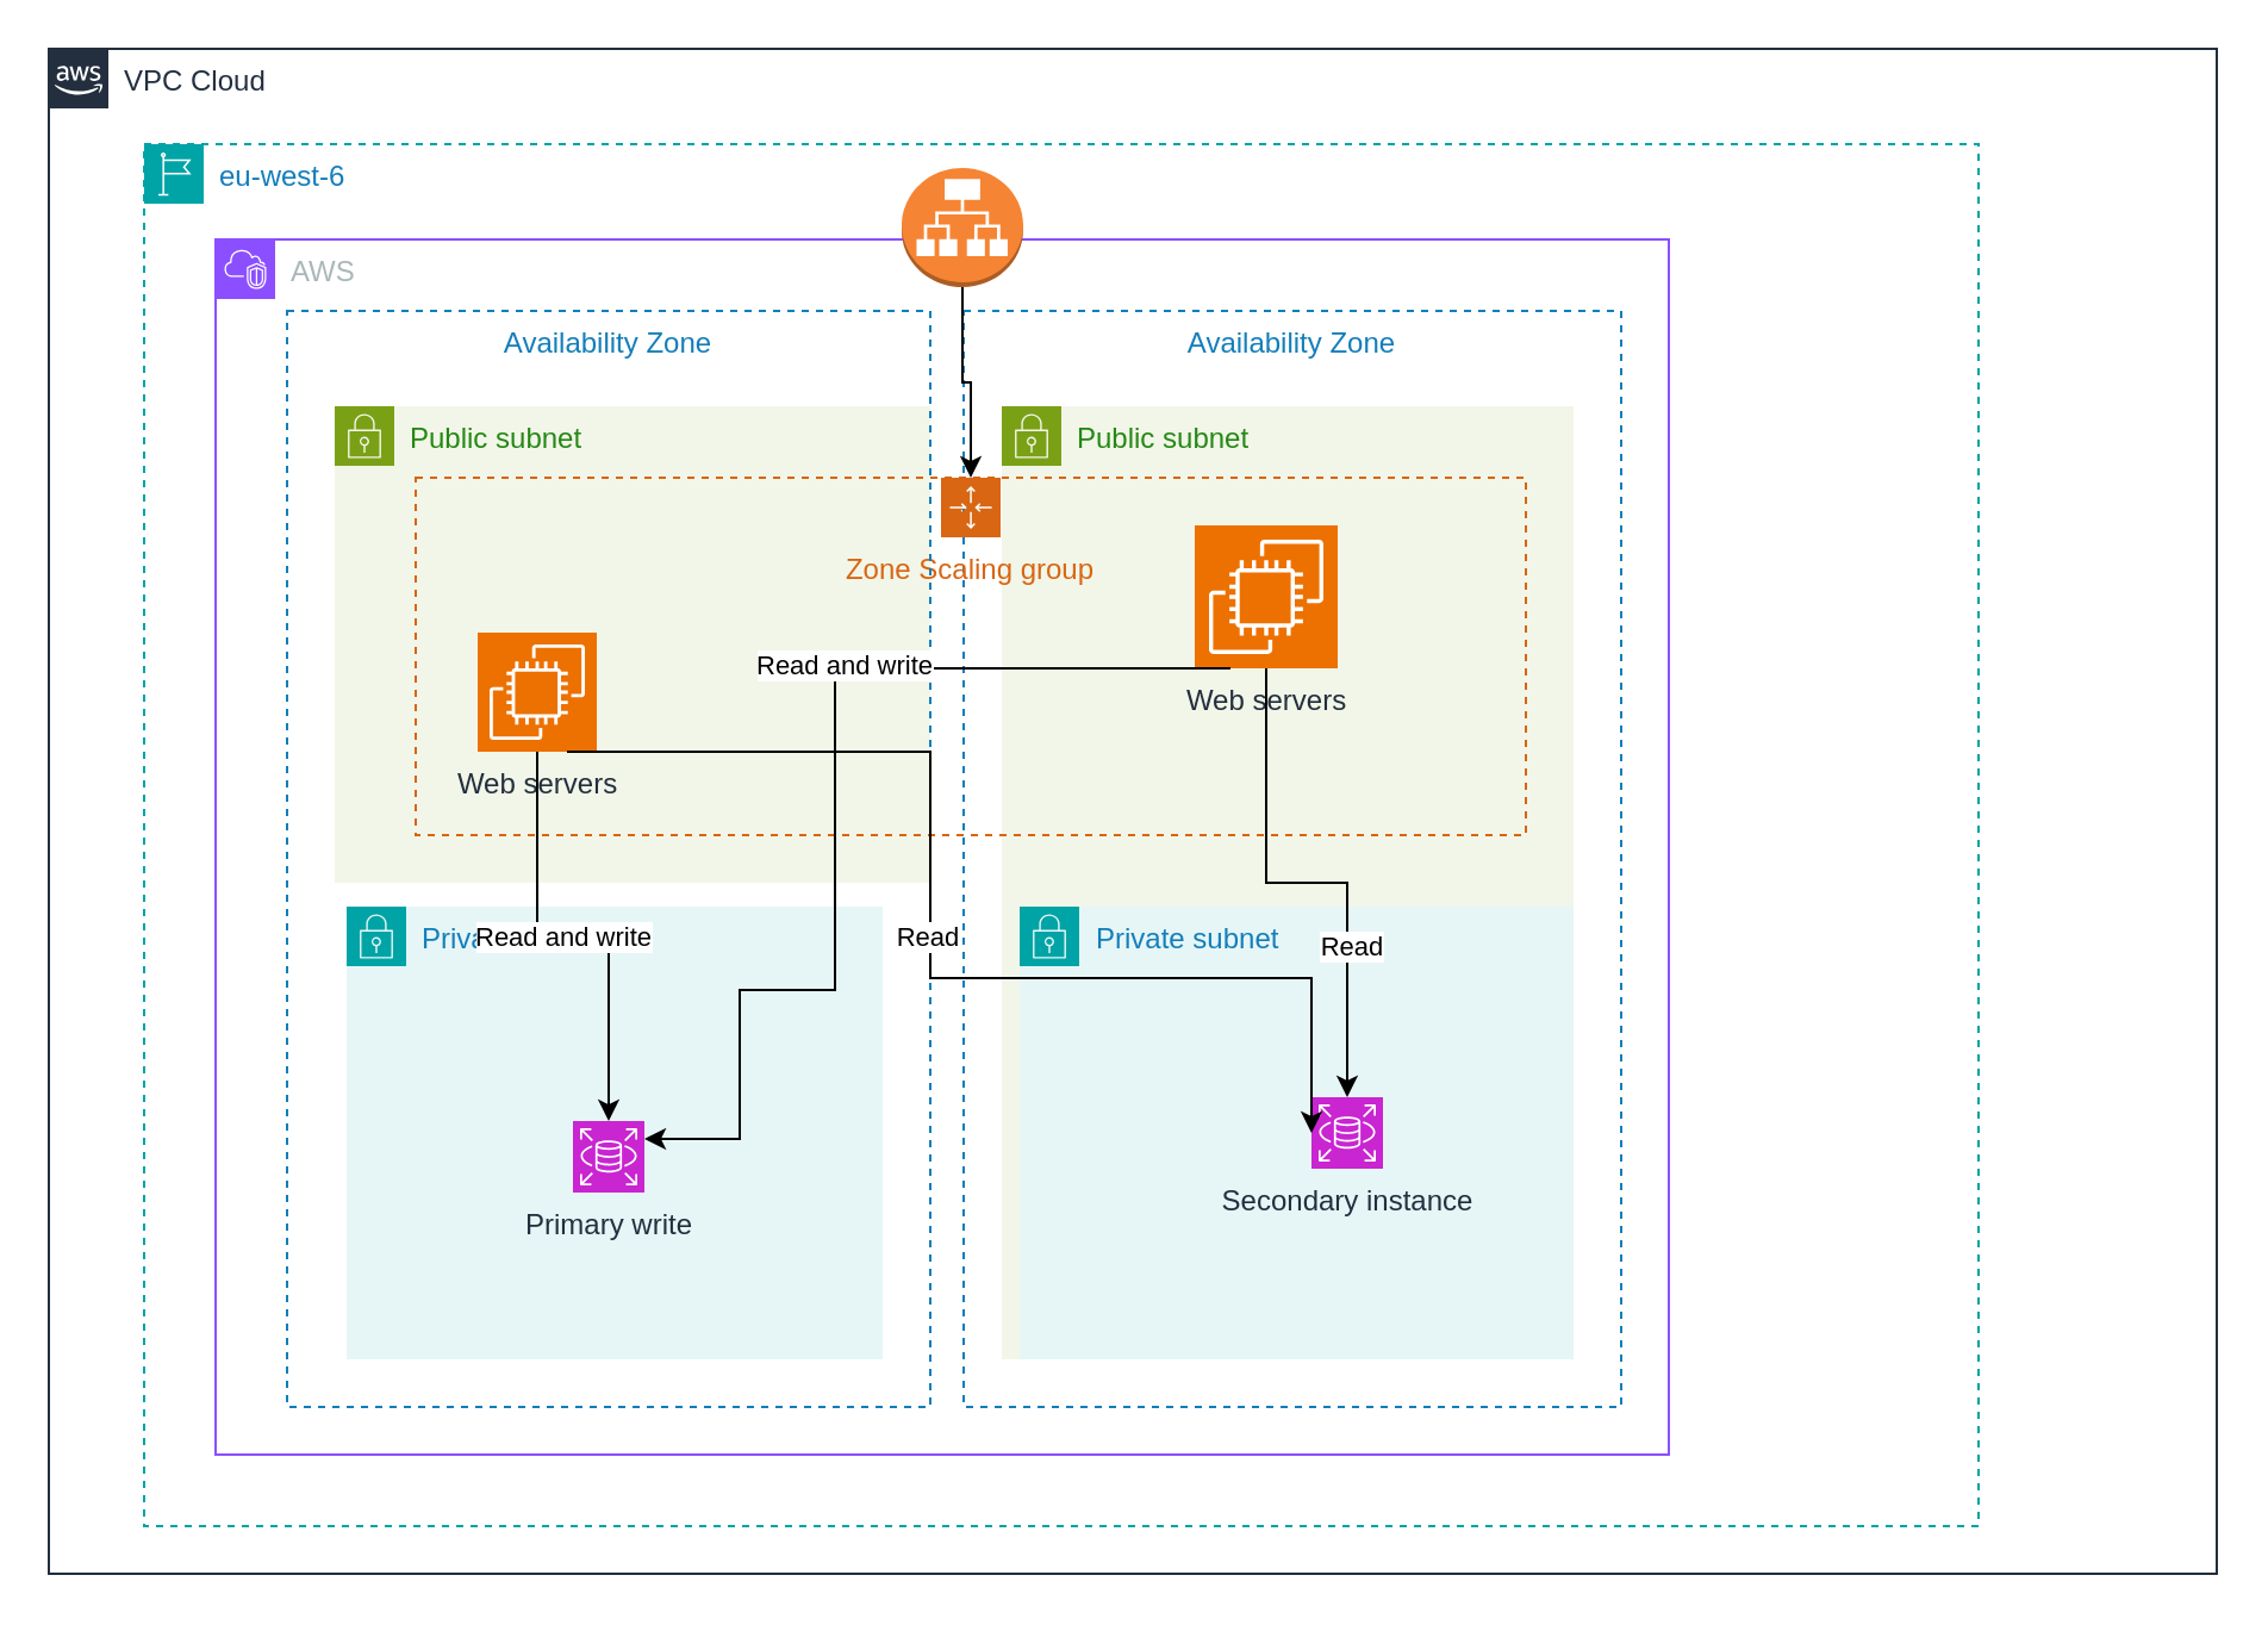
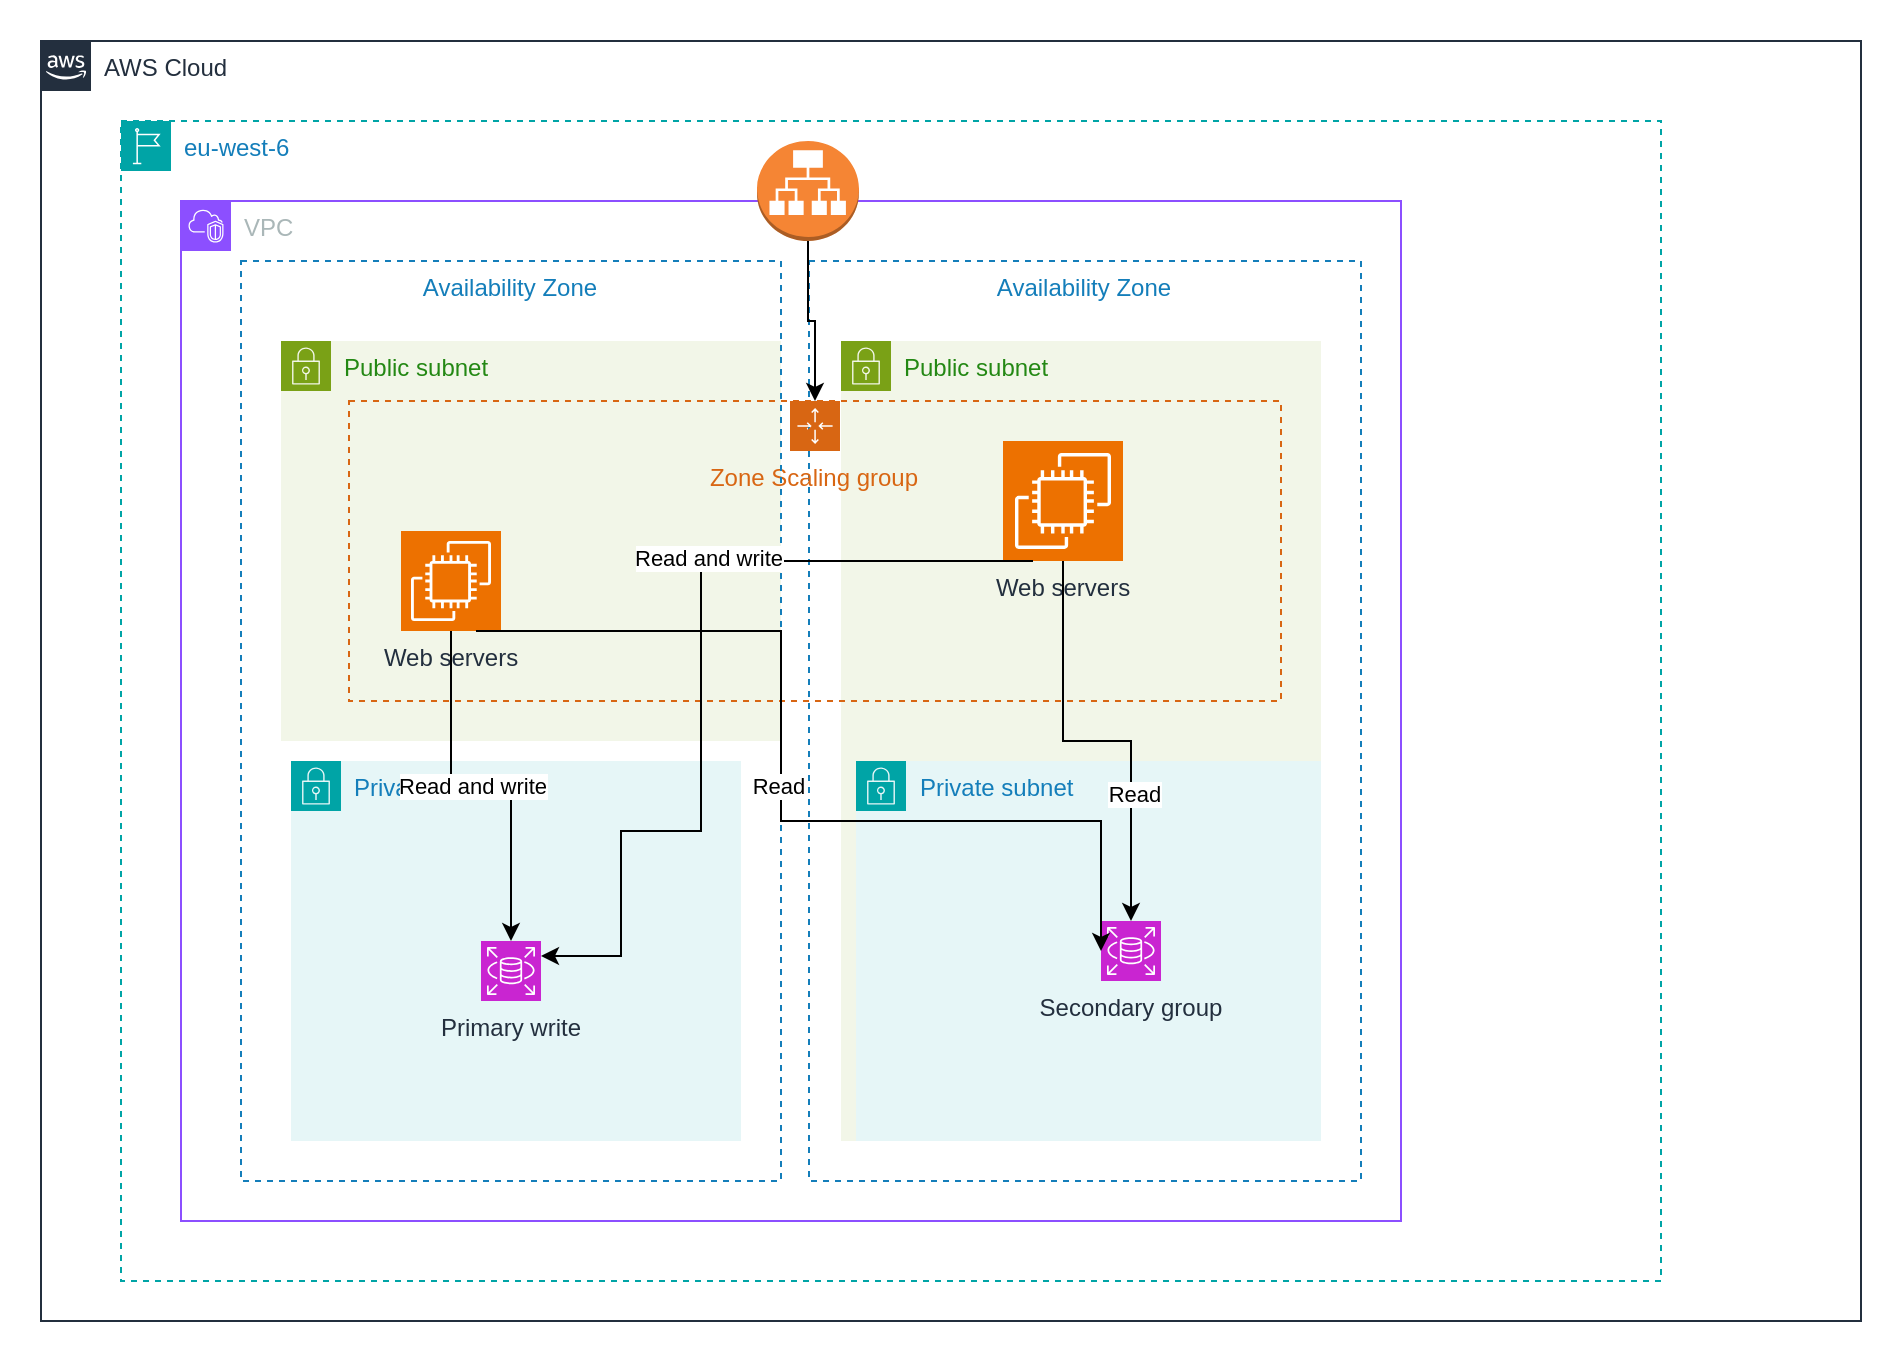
- <mxCell id="2" value="VPC Cloud" style="points=[[0,0],[0.25,0],[0.5,0],[0.75,0],[1,0],[1,0.25],[1,0.5],[1,0.75],[1,1],[0.75,1],[0.5,1],[0.25,1],[0,1],[0,0.75],[0,0.5],[0,0.25]];outlineConnect=0;gradientColor=none;html=1;whiteSpace=wrap;fontSize=12;fontStyle=0;container=1;pointerEvents=0;collapsible=0;recursiveResize=0;shape=mxgraph.aws4.group;grIcon=mxgraph.aws4.group_aws_cloud_alt;strokeColor=#232F3E;fillColor=none;verticalAlign=top;align=left;spacingLeft=30;fontColor=#232F3E;dashed=0;" vertex="1" parent="1"><mxGeometry x="20" y="20" width="910" height="640" as="geometry" /></mxCell>
+ <mxCell id="2" value="AWS Cloud" style="points=[[0,0],[0.25,0],[0.5,0],[0.75,0],[1,0],[1,0.25],[1,0.5],[1,0.75],[1,1],[0.75,1],[0.5,1],[0.25,1],[0,1],[0,0.75],[0,0.5],[0,0.25]];outlineConnect=0;gradientColor=none;html=1;whiteSpace=wrap;fontSize=12;fontStyle=0;container=1;pointerEvents=0;collapsible=0;recursiveResize=0;shape=mxgraph.aws4.group;grIcon=mxgraph.aws4.group_aws_cloud_alt;strokeColor=#232F3E;fillColor=none;verticalAlign=top;align=left;spacingLeft=30;fontColor=#232F3E;dashed=0;" vertex="1" parent="1"><mxGeometry x="20" y="20" width="910" height="640" as="geometry" /></mxCell>
- <mxCell id="4" value="AWS" style="points=[[0,0],[0.25,0],[0.5,0],[0.75,0],[1,0],[1,0.25],[1,0.5],[1,0.75],[1,1],[0.75,1],[0.5,1],[0.25,1],[0,1],[0,0.75],[0,0.5],[0,0.25]];outlineConnect=0;gradientColor=none;html=1;whiteSpace=wrap;fontSize=12;fontStyle=0;container=1;pointerEvents=0;collapsible=0;recursiveResize=0;shape=mxgraph.aws4.group;grIcon=mxgraph.aws4.group_vpc2;strokeColor=#8C4FFF;fillColor=none;verticalAlign=top;align=left;spacingLeft=30;fontColor=#AAB7B8;dashed=0;" vertex="1" parent="3"><mxGeometry x="30" y="40" width="610" height="510" as="geometry" /></mxCell>
+ <mxCell id="4" value="VPC" style="points=[[0,0],[0.25,0],[0.5,0],[0.75,0],[1,0],[1,0.25],[1,0.5],[1,0.75],[1,1],[0.75,1],[0.5,1],[0.25,1],[0,1],[0,0.75],[0,0.5],[0,0.25]];outlineConnect=0;gradientColor=none;html=1;whiteSpace=wrap;fontSize=12;fontStyle=0;container=1;pointerEvents=0;collapsible=0;recursiveResize=0;shape=mxgraph.aws4.group;grIcon=mxgraph.aws4.group_vpc2;strokeColor=#8C4FFF;fillColor=none;verticalAlign=top;align=left;spacingLeft=30;fontColor=#AAB7B8;dashed=0;" vertex="1" parent="3"><mxGeometry x="30" y="40" width="610" height="510" as="geometry" /></mxCell>
- <mxCell id="11" value="Secondary instance" style="sketch=0;points=[[0,0,0],[0.25,0,0],[0.5,0,0],[0.75,0,0],[1,0,0],[0,1,0],[0.25,1,0],[0.5,1,0],[0.75,1,0],[1,1,0],[0,0.25,0],[0,0.5,0],[0,0.75,0],[1,0.25,0],[1,0.5,0],[1,0.75,0]];outlineConnect=0;fontColor=#232F3E;fillColor=#C925D1;strokeColor=#ffffff;dashed=0;verticalLabelPosition=bottom;verticalAlign=top;align=center;html=1;fontSize=12;fontStyle=0;aspect=fixed;shape=mxgraph.aws4.resourceIcon;resIcon=mxgraph.aws4.rds;" vertex="1" parent="10"><mxGeometry x="122.5" y="80" width="30" height="30" as="geometry" /></mxCell>
+ <mxCell id="11" value="Secondary group" style="sketch=0;points=[[0,0,0],[0.25,0,0],[0.5,0,0],[0.75,0,0],[1,0,0],[0,1,0],[0.25,1,0],[0.5,1,0],[0.75,1,0],[1,1,0],[0,0.25,0],[0,0.5,0],[0,0.75,0],[1,0.25,0],[1,0.5,0],[1,0.75,0]];outlineConnect=0;fontColor=#232F3E;fillColor=#C925D1;strokeColor=#ffffff;dashed=0;verticalLabelPosition=bottom;verticalAlign=top;align=center;html=1;fontSize=12;fontStyle=0;aspect=fixed;shape=mxgraph.aws4.resourceIcon;resIcon=mxgraph.aws4.rds;" vertex="1" parent="10"><mxGeometry x="122.5" y="80" width="30" height="30" as="geometry" /></mxCell>
